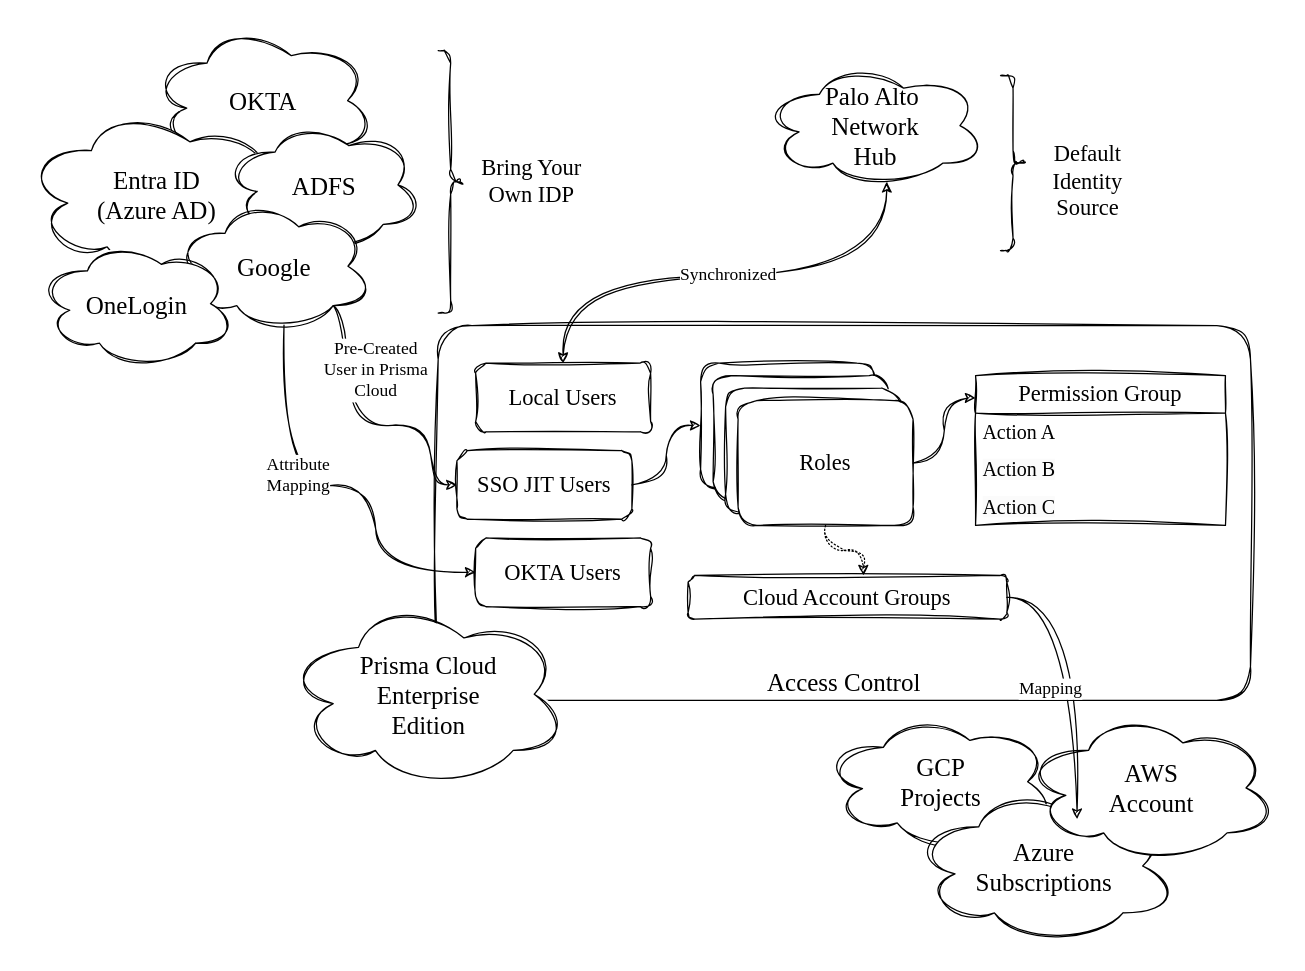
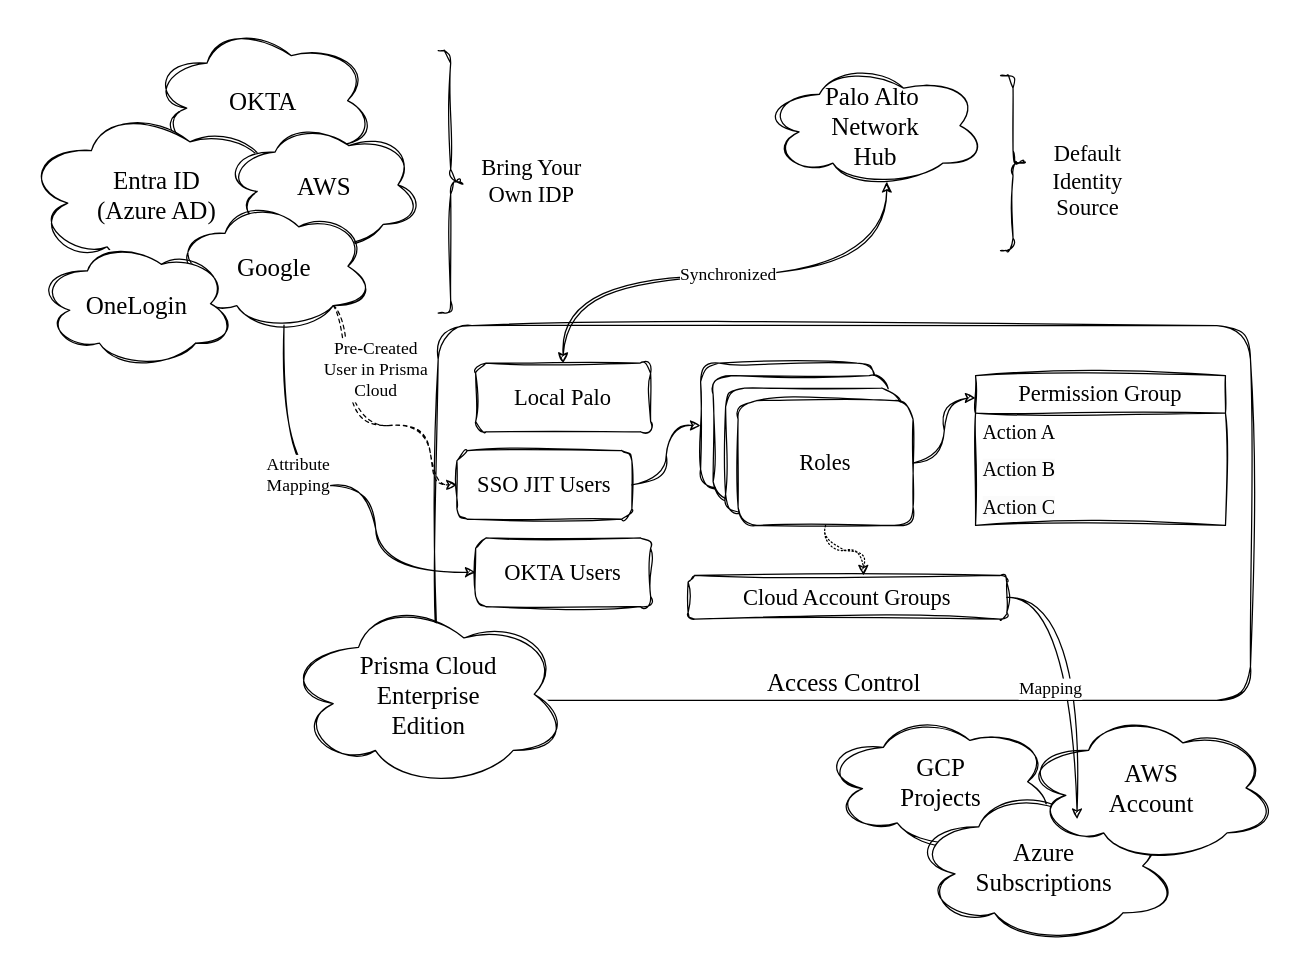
- <mxCell id="6" value="ADFS" style="ellipse;shape=cloud;whiteSpace=wrap;html=1;sketch=1;hachureGap=4;jiggle=2;curveFitting=1;fontFamily=Architects Daughter;fontSource=https%3A%2F%2Ffonts.googleapis.com%2Fcss%3Ffamily%3DArchitects%2BDaughter;fontSize=20;" vertex="1" parent="1"><mxGeometry x="180" y="95" width="157.5" height="105" as="geometry" /></mxCell>
+ <mxCell id="6" value="AWS" style="ellipse;shape=cloud;whiteSpace=wrap;html=1;sketch=1;hachureGap=4;jiggle=2;curveFitting=1;fontFamily=Architects Daughter;fontSource=https%3A%2F%2Ffonts.googleapis.com%2Fcss%3Ffamily%3DArchitects%2BDaughter;fontSize=20;" vertex="1" parent="1"><mxGeometry x="180" y="95" width="157.5" height="105" as="geometry" /></mxCell>
- <mxCell id="11" value="Local Users" style="rounded=1;whiteSpace=wrap;html=1;sketch=1;hachureGap=4;jiggle=2;curveFitting=1;fontFamily=Architects Daughter;fontSource=https%3A%2F%2Ffonts.googleapis.com%2Fcss%3Ffamily%3DArchitects%2BDaughter;fontSize=18;" vertex="1" parent="1"><mxGeometry x="380" y="290" width="140" height="55" as="geometry" /></mxCell>
+ <mxCell id="11" value="Local Palo" style="rounded=1;whiteSpace=wrap;html=1;sketch=1;hachureGap=4;jiggle=2;curveFitting=1;fontFamily=Architects Daughter;fontSource=https%3A%2F%2Ffonts.googleapis.com%2Fcss%3Ffamily%3DArchitects%2BDaughter;fontSize=18;" vertex="1" parent="1"><mxGeometry x="380" y="290" width="140" height="55" as="geometry" /></mxCell>
- <mxCell id="24" value="Pre-Created&lt;div style=&quot;font-size: 14px;&quot;&gt;User in Prisma&lt;/div&gt;&lt;div style=&quot;font-size: 14px;&quot;&gt;Cloud&lt;/div&gt;" style="edgeStyle=orthogonalEdgeStyle;curved=1;rounded=0;sketch=1;hachureGap=4;jiggle=2;curveFitting=1;orthogonalLoop=1;jettySize=auto;html=1;exitX=0.8;exitY=0.8;exitDx=0;exitDy=0;exitPerimeter=0;entryX=0;entryY=0.5;entryDx=0;entryDy=0;strokeColor=default;align=center;verticalAlign=middle;fontFamily=Architects Daughter;fontSource=https%3A%2F%2Ffonts.googleapis.com%2Fcss%3Ffamily%3DArchitects%2BDaughter;fontSize=14;fontColor=default;labelBackgroundColor=default;endArrow=classic;" edge="1" parent="1" source="7" target="14"><mxGeometry x="-0.487" y="24" relative="1" as="geometry"><Array as="points"><mxPoint x="276" y="340" /><mxPoint x="344" y="340" /><mxPoint x="344" y="388" /></Array><mxPoint as="offset" /></mxGeometry></mxCell>
+ <mxCell id="24" value="Pre-Created&lt;div style=&quot;font-size: 14px;&quot;&gt;User in Prisma&lt;/div&gt;&lt;div style=&quot;font-size: 14px;&quot;&gt;Cloud&lt;/div&gt;" style="edgeStyle=orthogonalEdgeStyle;curved=1;rounded=0;sketch=1;hachureGap=4;jiggle=2;curveFitting=1;orthogonalLoop=1;jettySize=auto;html=1;exitX=0.8;exitY=0.8;exitDx=0;exitDy=0;exitPerimeter=0;entryX=0;entryY=0.5;entryDx=0;entryDy=0;strokeColor=default;align=center;verticalAlign=middle;fontFamily=Architects Daughter;fontSource=https%3A%2F%2Ffonts.googleapis.com%2Fcss%3Ffamily%3DArchitects%2BDaughter;fontSize=14;fontColor=default;labelBackgroundColor=default;endArrow=classic;dashed=1;" edge="1" parent="1" source="7" target="14"><mxGeometry x="-0.487" y="24" relative="1" as="geometry"><Array as="points"><mxPoint x="276" y="340" /><mxPoint x="344" y="340" /><mxPoint x="344" y="388" /></Array><mxPoint as="offset" /></mxGeometry></mxCell>
